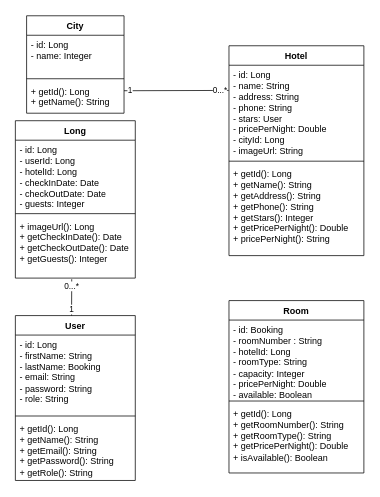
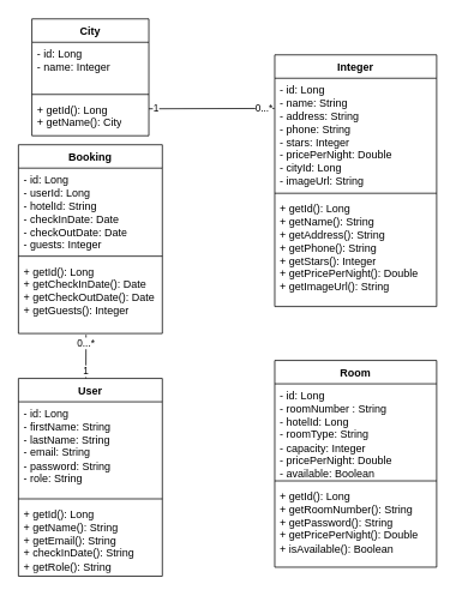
- <mxCell id="6" value="Hotel                         " style="swimlane;fontStyle=1;align=center;verticalAlign=top;childLayout=stackLayout;horizontal=1;startSize=26;horizontalStack=0;resizeParent=1;resizeParentMax=0;resizeLast=0;collapsible=1;marginBottom=0;whiteSpace=wrap;html=1;" parent="1" vertex="1"><mxGeometry x="305" y="60" width="180" height="280" as="geometry" /></mxCell>
+ <mxCell id="6" value="Integer                         " style="swimlane;fontStyle=1;align=center;verticalAlign=top;childLayout=stackLayout;horizontal=1;startSize=26;horizontalStack=0;resizeParent=1;resizeParentMax=0;resizeLast=0;collapsible=1;marginBottom=0;whiteSpace=wrap;html=1;" parent="1" vertex="1"><mxGeometry x="305" y="60" width="180" height="280" as="geometry" /></mxCell>
- <mxCell id="5" value="+ getId(): Long&lt;br&gt;+ getName(): String" style="text;strokeColor=none;fillColor=none;align=left;verticalAlign=top;spacingLeft=4;spacingRight=4;overflow=hidden;rotatable=0;points=[[0,0.5],[1,0.5]];portConstraint=eastwest;whiteSpace=wrap;html=1;" parent="2" vertex="1"><mxGeometry y="88" width="130" height="42" as="geometry" /></mxCell>
+ <mxCell id="5" value="+ getId(): Long&lt;br&gt;+ getName(): City" style="text;strokeColor=none;fillColor=none;align=left;verticalAlign=top;spacingLeft=4;spacingRight=4;overflow=hidden;rotatable=0;points=[[0,0.5],[1,0.5]];portConstraint=eastwest;whiteSpace=wrap;html=1;" parent="2" vertex="1"><mxGeometry y="88" width="130" height="42" as="geometry" /></mxCell>
- <mxCell id="7" value="- id: Long&lt;div&gt;- &lt;span class=&quot;hljs-type&quot;&gt;name&lt;/span&gt;: String&lt;/div&gt;&lt;div&gt;- address: String&lt;/div&gt;&lt;div&gt;- phone: String&lt;div&gt;- stars:&amp;nbsp;&lt;span class=&quot;hljs-type&quot;&gt;User&lt;/span&gt;&lt;div&gt;- pricePerNight:&amp;nbsp;&lt;span class=&quot;hljs-type&quot;&gt;Double&lt;/span&gt;&amp;nbsp;&lt;div&gt;- cityId: Long&amp;nbsp;&lt;/div&gt;&lt;/div&gt;&lt;/div&gt;&lt;/div&gt;&lt;div&gt;-&amp;nbsp;imageUrl: String&lt;/div&gt;" style="text;strokeColor=none;fillColor=none;align=left;verticalAlign=top;spacingLeft=4;spacingRight=4;overflow=hidden;rotatable=0;points=[[0,0.5],[1,0.5]];portConstraint=eastwest;whiteSpace=wrap;html=1;" parent="6" vertex="1"><mxGeometry y="26" width="180" height="124" as="geometry" /></mxCell>
+ <mxCell id="7" value="- id: Long&lt;div&gt;- &lt;span class=&quot;hljs-type&quot;&gt;name&lt;/span&gt;: String&lt;/div&gt;&lt;div&gt;- address: String&lt;/div&gt;&lt;div&gt;- phone: String&lt;div&gt;- stars:&amp;nbsp;&lt;span class=&quot;hljs-type&quot;&gt;Integer&lt;/span&gt;&lt;div&gt;- pricePerNight:&amp;nbsp;&lt;span class=&quot;hljs-type&quot;&gt;Double&lt;/span&gt;&amp;nbsp;&lt;div&gt;- cityId: Long&amp;nbsp;&lt;/div&gt;&lt;/div&gt;&lt;/div&gt;&lt;/div&gt;&lt;div&gt;-&amp;nbsp;imageUrl: String&lt;/div&gt;" style="text;strokeColor=none;fillColor=none;align=left;verticalAlign=top;spacingLeft=4;spacingRight=4;overflow=hidden;rotatable=0;points=[[0,0.5],[1,0.5]];portConstraint=eastwest;whiteSpace=wrap;html=1;" parent="6" vertex="1"><mxGeometry y="26" width="180" height="124" as="geometry" /></mxCell>
- <mxCell id="21" value="Long                        " style="swimlane;fontStyle=1;align=center;verticalAlign=top;childLayout=stackLayout;horizontal=1;startSize=26;horizontalStack=0;resizeParent=1;resizeParentMax=0;resizeLast=0;collapsible=1;marginBottom=0;whiteSpace=wrap;html=1;" parent="1" vertex="1"><mxGeometry x="20" y="160" width="160" height="210" as="geometry" /></mxCell>
+ <mxCell id="21" value="Booking                        " style="swimlane;fontStyle=1;align=center;verticalAlign=top;childLayout=stackLayout;horizontal=1;startSize=26;horizontalStack=0;resizeParent=1;resizeParentMax=0;resizeLast=0;collapsible=1;marginBottom=0;whiteSpace=wrap;html=1;" parent="1" vertex="1"><mxGeometry x="20" y="160" width="160" height="210" as="geometry" /></mxCell>
- <mxCell id="22" value="- id: Long&amp;nbsp;&lt;div&gt;- userId: Long&lt;/div&gt;&lt;div&gt;- hotelId: Long&lt;/div&gt;&lt;div&gt;- checkInDate: &lt;span class=&quot;hljs-type&quot;&gt;Date&lt;/span&gt;&lt;/div&gt;&lt;div&gt;- checkOutDate: &lt;span class=&quot;hljs-type&quot;&gt;Date&lt;/span&gt;&lt;/div&gt;&lt;div&gt;- guests: &lt;span class=&quot;hljs-type&quot;&gt;Integer&lt;/span&gt;&lt;/div&gt;" style="text;strokeColor=none;fillColor=none;align=left;verticalAlign=top;spacingLeft=4;spacingRight=4;overflow=hidden;rotatable=0;points=[[0,0.5],[1,0.5]];portConstraint=eastwest;whiteSpace=wrap;html=1;" parent="21" vertex="1"><mxGeometry y="26" width="160" height="94" as="geometry" /></mxCell>
+ <mxCell id="22" value="- id: Long&amp;nbsp;&lt;div&gt;- userId: Long&lt;/div&gt;&lt;div&gt;- hotelId: String&lt;/div&gt;&lt;div&gt;- checkInDate: &lt;span class=&quot;hljs-type&quot;&gt;Date&lt;/span&gt;&lt;/div&gt;&lt;div&gt;- checkOutDate: &lt;span class=&quot;hljs-type&quot;&gt;Date&lt;/span&gt;&lt;/div&gt;&lt;div&gt;- guests: &lt;span class=&quot;hljs-type&quot;&gt;Integer&lt;/span&gt;&lt;/div&gt;" style="text;strokeColor=none;fillColor=none;align=left;verticalAlign=top;spacingLeft=4;spacingRight=4;overflow=hidden;rotatable=0;points=[[0,0.5],[1,0.5]];portConstraint=eastwest;whiteSpace=wrap;html=1;" parent="21" vertex="1"><mxGeometry y="26" width="160" height="94" as="geometry" /></mxCell>
- <mxCell id="9" value="+ getId(): Long&lt;div&gt;+ getName(): String&lt;/div&gt;&lt;div&gt;+ getAddress(): String&lt;/div&gt;&lt;div&gt;+ getPhone(): String&lt;/div&gt;&lt;div&gt;+ getStars(): &lt;span class=&quot;hljs-type&quot;&gt;Integer&lt;/span&gt;&lt;/div&gt;&lt;div&gt;+ getPricePerNight(): &lt;span class=&quot;hljs-type&quot;&gt;Double&lt;/span&gt;&lt;/div&gt;&lt;div&gt;&lt;span class=&quot;hljs-type&quot;&gt;+ pricePerNight(): String&lt;/span&gt;&lt;/div&gt;" style="text;strokeColor=none;fillColor=none;align=left;verticalAlign=top;spacingLeft=4;spacingRight=4;overflow=hidden;rotatable=0;points=[[0,0.5],[1,0.5]];portConstraint=eastwest;whiteSpace=wrap;html=1;" parent="6" vertex="1"><mxGeometry y="158" width="180" height="122" as="geometry" /></mxCell>
+ <mxCell id="9" value="+ getId(): Long&lt;div&gt;+ getName(): String&lt;/div&gt;&lt;div&gt;+ getAddress(): String&lt;/div&gt;&lt;div&gt;+ getPhone(): String&lt;/div&gt;&lt;div&gt;+ getStars(): &lt;span class=&quot;hljs-type&quot;&gt;Integer&lt;/span&gt;&lt;/div&gt;&lt;div&gt;+ getPricePerNight(): &lt;span class=&quot;hljs-type&quot;&gt;Double&lt;/span&gt;&lt;/div&gt;&lt;div&gt;&lt;span class=&quot;hljs-type&quot;&gt;+ getImageUrl(): String&lt;/span&gt;&lt;/div&gt;" style="text;strokeColor=none;fillColor=none;align=left;verticalAlign=top;spacingLeft=4;spacingRight=4;overflow=hidden;rotatable=0;points=[[0,0.5],[1,0.5]];portConstraint=eastwest;whiteSpace=wrap;html=1;" parent="6" vertex="1"><mxGeometry y="158" width="180" height="122" as="geometry" /></mxCell>
- <mxCell id="24" value="+ imageUrl(): Long&amp;nbsp;&lt;div&gt;+ getCheckInDate(): &lt;span class=&quot;hljs-type&quot;&gt;Date&lt;/span&gt;&lt;/div&gt;&lt;div&gt;+ getCheckOutDate(): &lt;span class=&quot;hljs-type&quot;&gt;Date&lt;/span&gt;&amp;nbsp;&lt;/div&gt;&lt;div&gt;+ getGuests(): &lt;span class=&quot;hljs-type&quot;&gt;Integer&lt;/span&gt;&lt;/div&gt;" style="text;strokeColor=none;fillColor=none;align=left;verticalAlign=top;spacingLeft=4;spacingRight=4;overflow=hidden;rotatable=0;points=[[0,0.5],[1,0.5]];portConstraint=eastwest;whiteSpace=wrap;html=1;" parent="21" vertex="1"><mxGeometry y="128" width="160" height="82" as="geometry" /></mxCell>
+ <mxCell id="24" value="+ getId(): Long&amp;nbsp;&lt;div&gt;+ getCheckInDate(): &lt;span class=&quot;hljs-type&quot;&gt;Date&lt;/span&gt;&lt;/div&gt;&lt;div&gt;+ getCheckOutDate(): &lt;span class=&quot;hljs-type&quot;&gt;Date&lt;/span&gt;&amp;nbsp;&lt;/div&gt;&lt;div&gt;+ getGuests(): &lt;span class=&quot;hljs-type&quot;&gt;Integer&lt;/span&gt;&lt;/div&gt;" style="text;strokeColor=none;fillColor=none;align=left;verticalAlign=top;spacingLeft=4;spacingRight=4;overflow=hidden;rotatable=0;points=[[0,0.5],[1,0.5]];portConstraint=eastwest;whiteSpace=wrap;html=1;" parent="21" vertex="1"><mxGeometry y="128" width="160" height="82" as="geometry" /></mxCell>
- <mxCell id="14" value="- id: Booking&lt;div&gt;-&amp;nbsp;roomNumber : String&lt;br&gt;&lt;div&gt;- hotelId: Long&lt;/div&gt;&lt;div&gt;- roomType: String&lt;/div&gt;&lt;div&gt;-&amp;nbsp;&lt;span style=&quot;background-color: transparent; color: light-dark(rgb(0, 0, 0), rgb(255, 255, 255));&quot;&gt;capacity&lt;/span&gt;&lt;span style=&quot;background-color: transparent; color: light-dark(rgb(0, 0, 0), rgb(255, 255, 255));&quot;&gt;:&amp;nbsp;&lt;/span&gt;&lt;span style=&quot;background-color: transparent;&quot;&gt;Integer&lt;/span&gt;&lt;/div&gt;&lt;div&gt;- pricePerNight: &lt;span class=&quot;hljs-type&quot;&gt;Double&lt;/span&gt;&lt;/div&gt;&lt;div&gt;- available: &lt;span class=&quot;hljs-type&quot;&gt;Boolean&lt;/span&gt;&lt;/div&gt;&lt;/div&gt;" style="text;strokeColor=none;fillColor=none;align=left;verticalAlign=top;spacingLeft=4;spacingRight=4;overflow=hidden;rotatable=0;points=[[0,0.5],[1,0.5]];portConstraint=eastwest;whiteSpace=wrap;html=1;" parent="13" vertex="1"><mxGeometry y="26" width="180" height="104" as="geometry" /></mxCell>
+ <mxCell id="14" value="- id: Long&lt;div&gt;-&amp;nbsp;roomNumber : String&lt;br&gt;&lt;div&gt;- hotelId: Long&lt;/div&gt;&lt;div&gt;- roomType: String&lt;/div&gt;&lt;div&gt;-&amp;nbsp;&lt;span style=&quot;background-color: transparent; color: light-dark(rgb(0, 0, 0), rgb(255, 255, 255));&quot;&gt;capacity&lt;/span&gt;&lt;span style=&quot;background-color: transparent; color: light-dark(rgb(0, 0, 0), rgb(255, 255, 255));&quot;&gt;:&amp;nbsp;&lt;/span&gt;&lt;span style=&quot;background-color: transparent;&quot;&gt;Integer&lt;/span&gt;&lt;/div&gt;&lt;div&gt;- pricePerNight: &lt;span class=&quot;hljs-type&quot;&gt;Double&lt;/span&gt;&lt;/div&gt;&lt;div&gt;- available: &lt;span class=&quot;hljs-type&quot;&gt;Boolean&lt;/span&gt;&lt;/div&gt;&lt;/div&gt;" style="text;strokeColor=none;fillColor=none;align=left;verticalAlign=top;spacingLeft=4;spacingRight=4;overflow=hidden;rotatable=0;points=[[0,0.5],[1,0.5]];portConstraint=eastwest;whiteSpace=wrap;html=1;" parent="13" vertex="1"><mxGeometry y="26" width="180" height="104" as="geometry" /></mxCell>
- <mxCell id="18" value="- id: Long&lt;br&gt;- firstN&lt;span class=&quot;hljs-type&quot;&gt;ame&lt;/span&gt;: String&lt;div&gt;- lastName: Booking&lt;br&gt;- email: String&lt;br&gt;- &lt;span class=&quot;hljs-keyword&quot;&gt;password&lt;/span&gt;: String&lt;br&gt;- &lt;span class=&quot;hljs-keyword&quot;&gt;role&lt;/span&gt;: String&lt;/div&gt;" style="text;strokeColor=none;fillColor=none;align=left;verticalAlign=top;spacingLeft=4;spacingRight=4;overflow=hidden;rotatable=0;points=[[0,0.5],[1,0.5]];portConstraint=eastwest;whiteSpace=wrap;html=1;" parent="17" vertex="1"><mxGeometry y="26" width="160" height="104" as="geometry" /></mxCell>
+ <mxCell id="18" value="- id: Long&lt;br&gt;- firstN&lt;span class=&quot;hljs-type&quot;&gt;ame&lt;/span&gt;: String&lt;div&gt;- lastName: String&lt;br&gt;- email: String&lt;br&gt;- &lt;span class=&quot;hljs-keyword&quot;&gt;password&lt;/span&gt;: String&lt;br&gt;- &lt;span class=&quot;hljs-keyword&quot;&gt;role&lt;/span&gt;: String&lt;/div&gt;" style="text;strokeColor=none;fillColor=none;align=left;verticalAlign=top;spacingLeft=4;spacingRight=4;overflow=hidden;rotatable=0;points=[[0,0.5],[1,0.5]];portConstraint=eastwest;whiteSpace=wrap;html=1;" parent="17" vertex="1"><mxGeometry y="26" width="160" height="104" as="geometry" /></mxCell>
- <mxCell id="16" value="+ getId(): Long&lt;div&gt;+ getRoomNumber(): String&lt;br&gt;&lt;div&gt;+ getRoomType(): String&lt;/div&gt;&lt;div&gt;+ getPricePerNight(): &lt;span class=&quot;hljs-type&quot;&gt;Double&lt;/span&gt;&lt;/div&gt;&lt;div&gt;+ isAvailable(): &lt;span class=&quot;hljs-type&quot;&gt;Boolean&lt;/span&gt;&lt;/div&gt;&lt;/div&gt;" style="text;strokeColor=none;fillColor=none;align=left;verticalAlign=top;spacingLeft=4;spacingRight=4;overflow=hidden;rotatable=0;points=[[0,0.5],[1,0.5]];portConstraint=eastwest;whiteSpace=wrap;html=1;" parent="13" vertex="1"><mxGeometry y="138" width="180" height="92" as="geometry" /></mxCell>
+ <mxCell id="16" value="+ getId(): Long&lt;div&gt;+ getRoomNumber(): String&lt;br&gt;&lt;div&gt;+ getPassword(): String&lt;/div&gt;&lt;div&gt;+ getPricePerNight(): &lt;span class=&quot;hljs-type&quot;&gt;Double&lt;/span&gt;&lt;/div&gt;&lt;div&gt;+ isAvailable(): &lt;span class=&quot;hljs-type&quot;&gt;Boolean&lt;/span&gt;&lt;/div&gt;&lt;/div&gt;" style="text;strokeColor=none;fillColor=none;align=left;verticalAlign=top;spacingLeft=4;spacingRight=4;overflow=hidden;rotatable=0;points=[[0,0.5],[1,0.5]];portConstraint=eastwest;whiteSpace=wrap;html=1;" parent="13" vertex="1"><mxGeometry y="138" width="180" height="92" as="geometry" /></mxCell>
- <mxCell id="20" value="+ getId(): Long&lt;div&gt;+ getName(): String&lt;/div&gt;&lt;div&gt;+ getEmail(): String&lt;/div&gt;&lt;div&gt;+ getPassword(): String&lt;/div&gt;&lt;div&gt;+ getRole(): String   &lt;/div&gt;" style="text;strokeColor=none;fillColor=none;align=left;verticalAlign=top;spacingLeft=4;spacingRight=4;overflow=hidden;rotatable=0;points=[[0,0.5],[1,0.5]];portConstraint=eastwest;whiteSpace=wrap;html=1;" parent="17" vertex="1"><mxGeometry y="138" width="160" height="82" as="geometry" /></mxCell>
+ <mxCell id="20" value="+ getId(): Long&lt;div&gt;+ getName(): String&lt;/div&gt;&lt;div&gt;+ getEmail(): String&lt;/div&gt;&lt;div&gt;+ checkInDate(): String&lt;/div&gt;&lt;div&gt;+ getRole(): String   &lt;/div&gt;" style="text;strokeColor=none;fillColor=none;align=left;verticalAlign=top;spacingLeft=4;spacingRight=4;overflow=hidden;rotatable=0;points=[[0,0.5],[1,0.5]];portConstraint=eastwest;whiteSpace=wrap;html=1;" parent="17" vertex="1"><mxGeometry y="138" width="160" height="82" as="geometry" /></mxCell>
